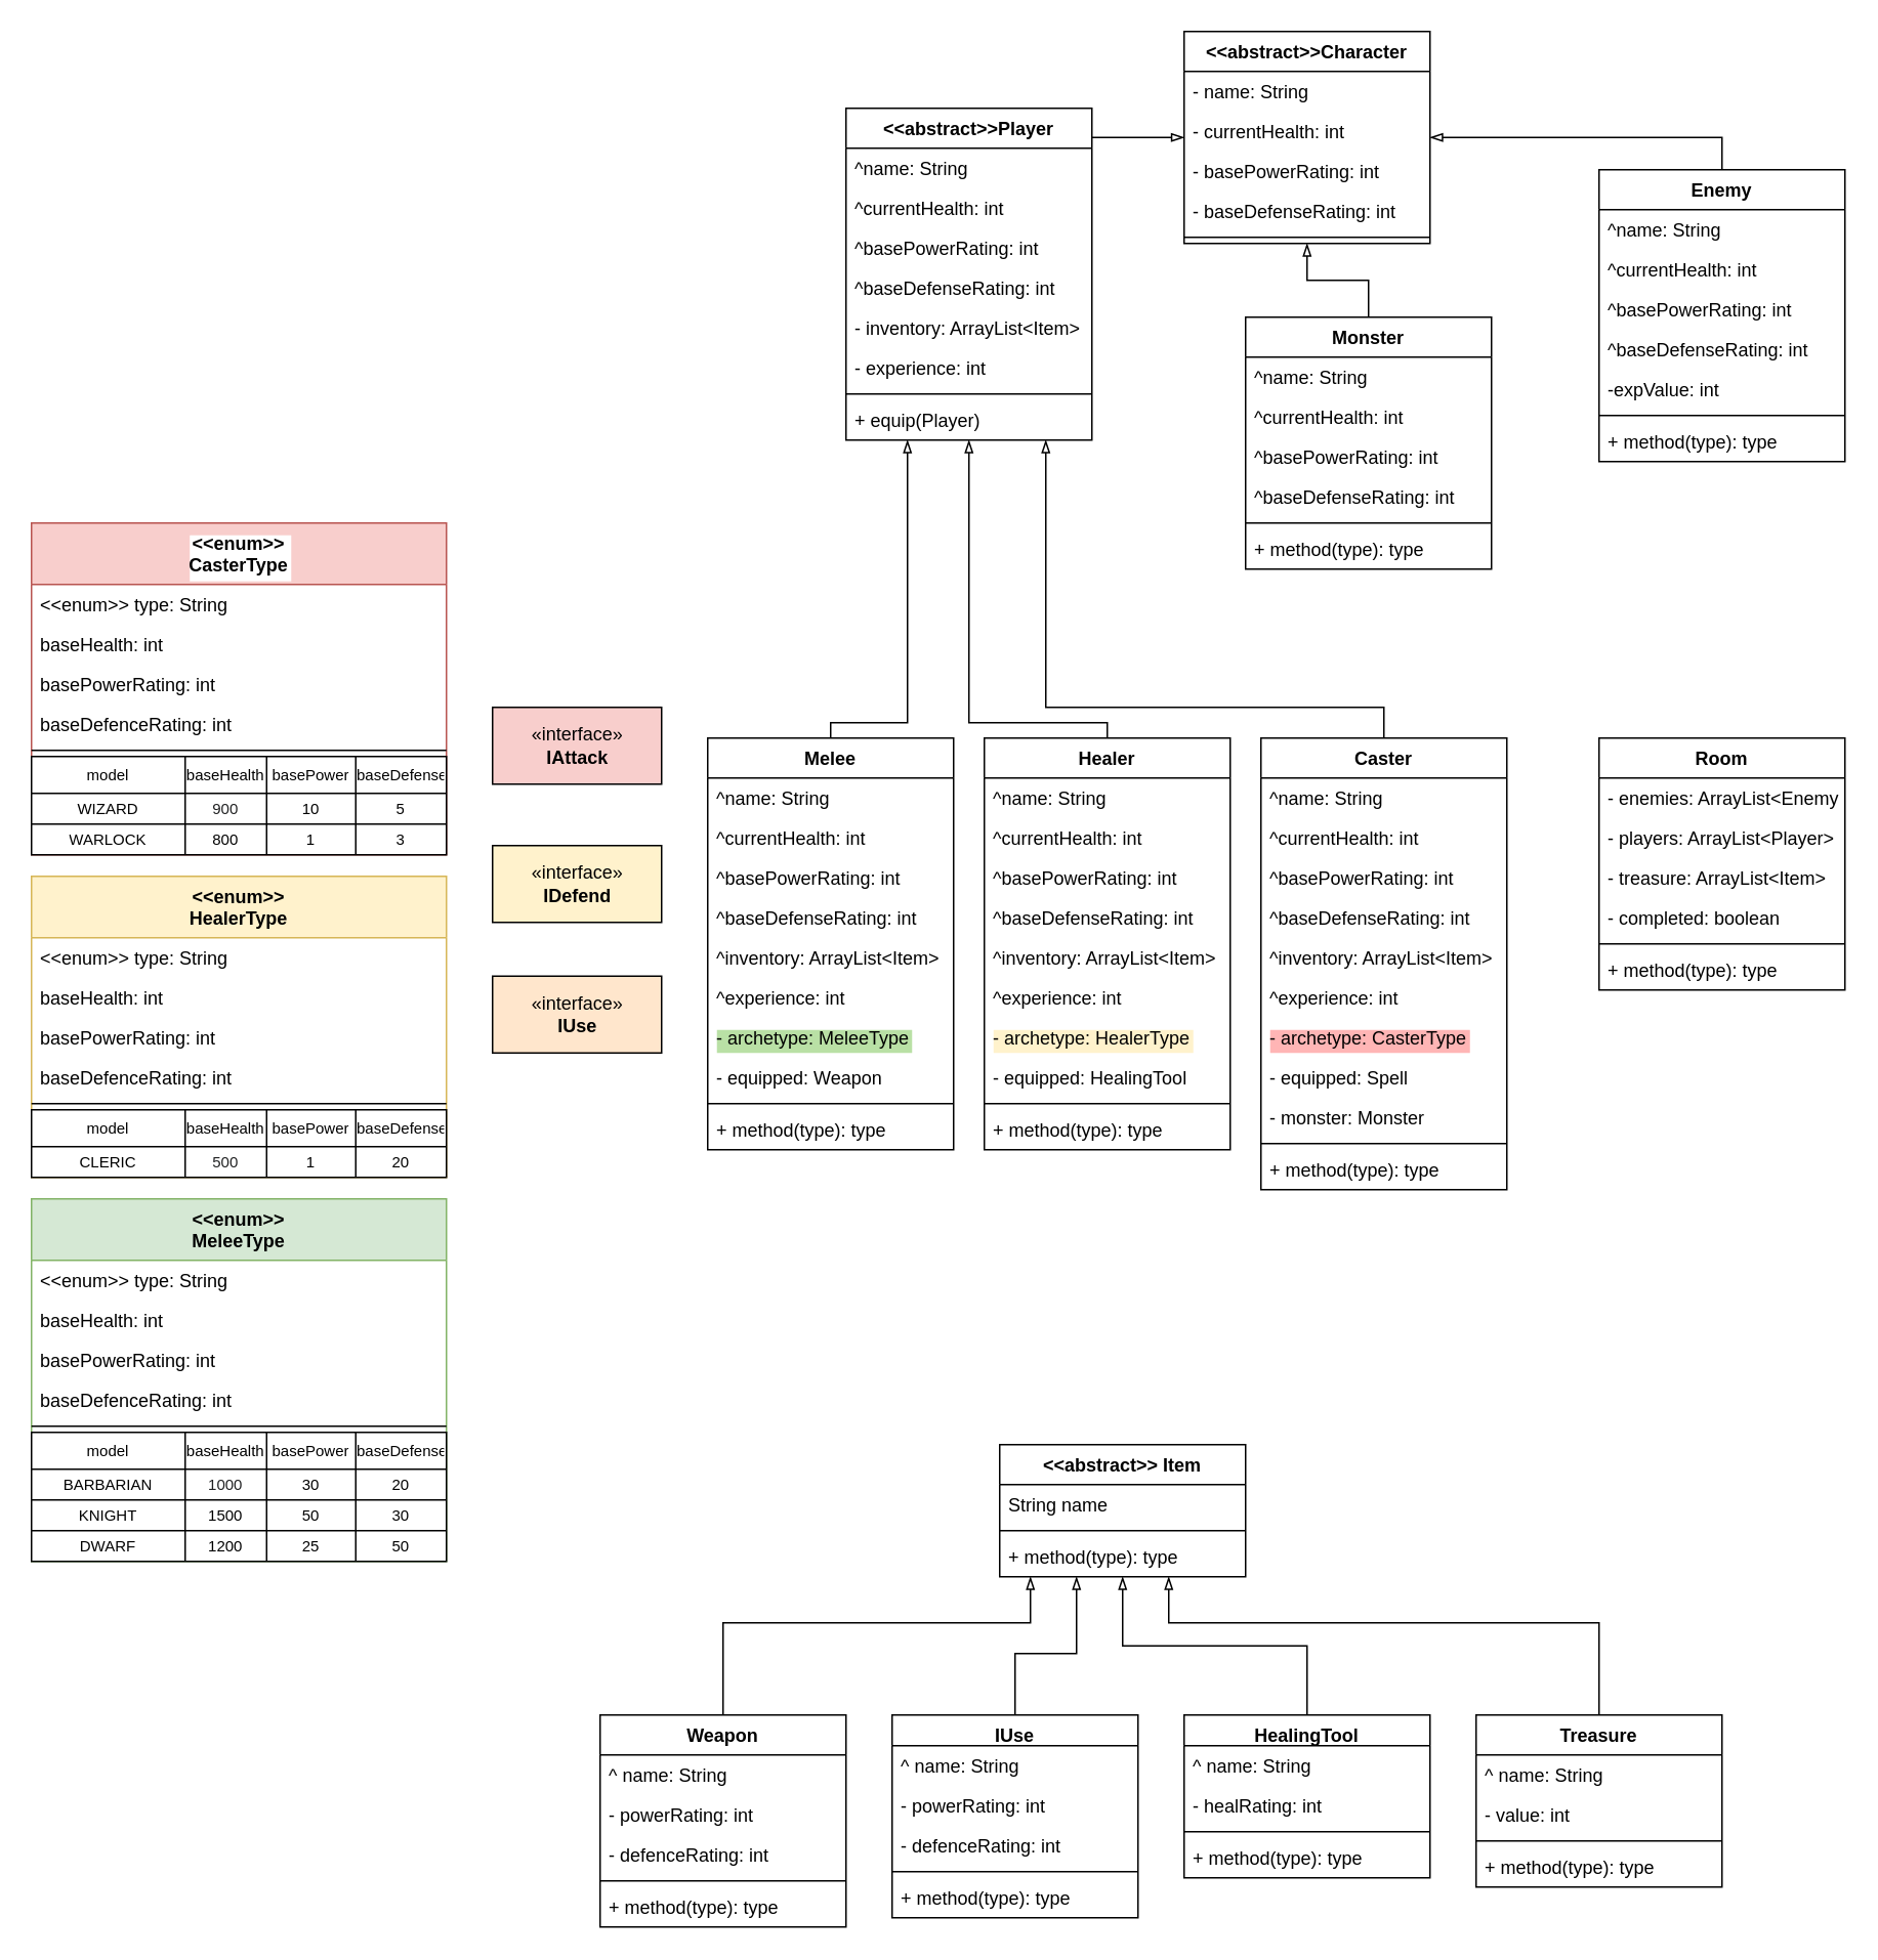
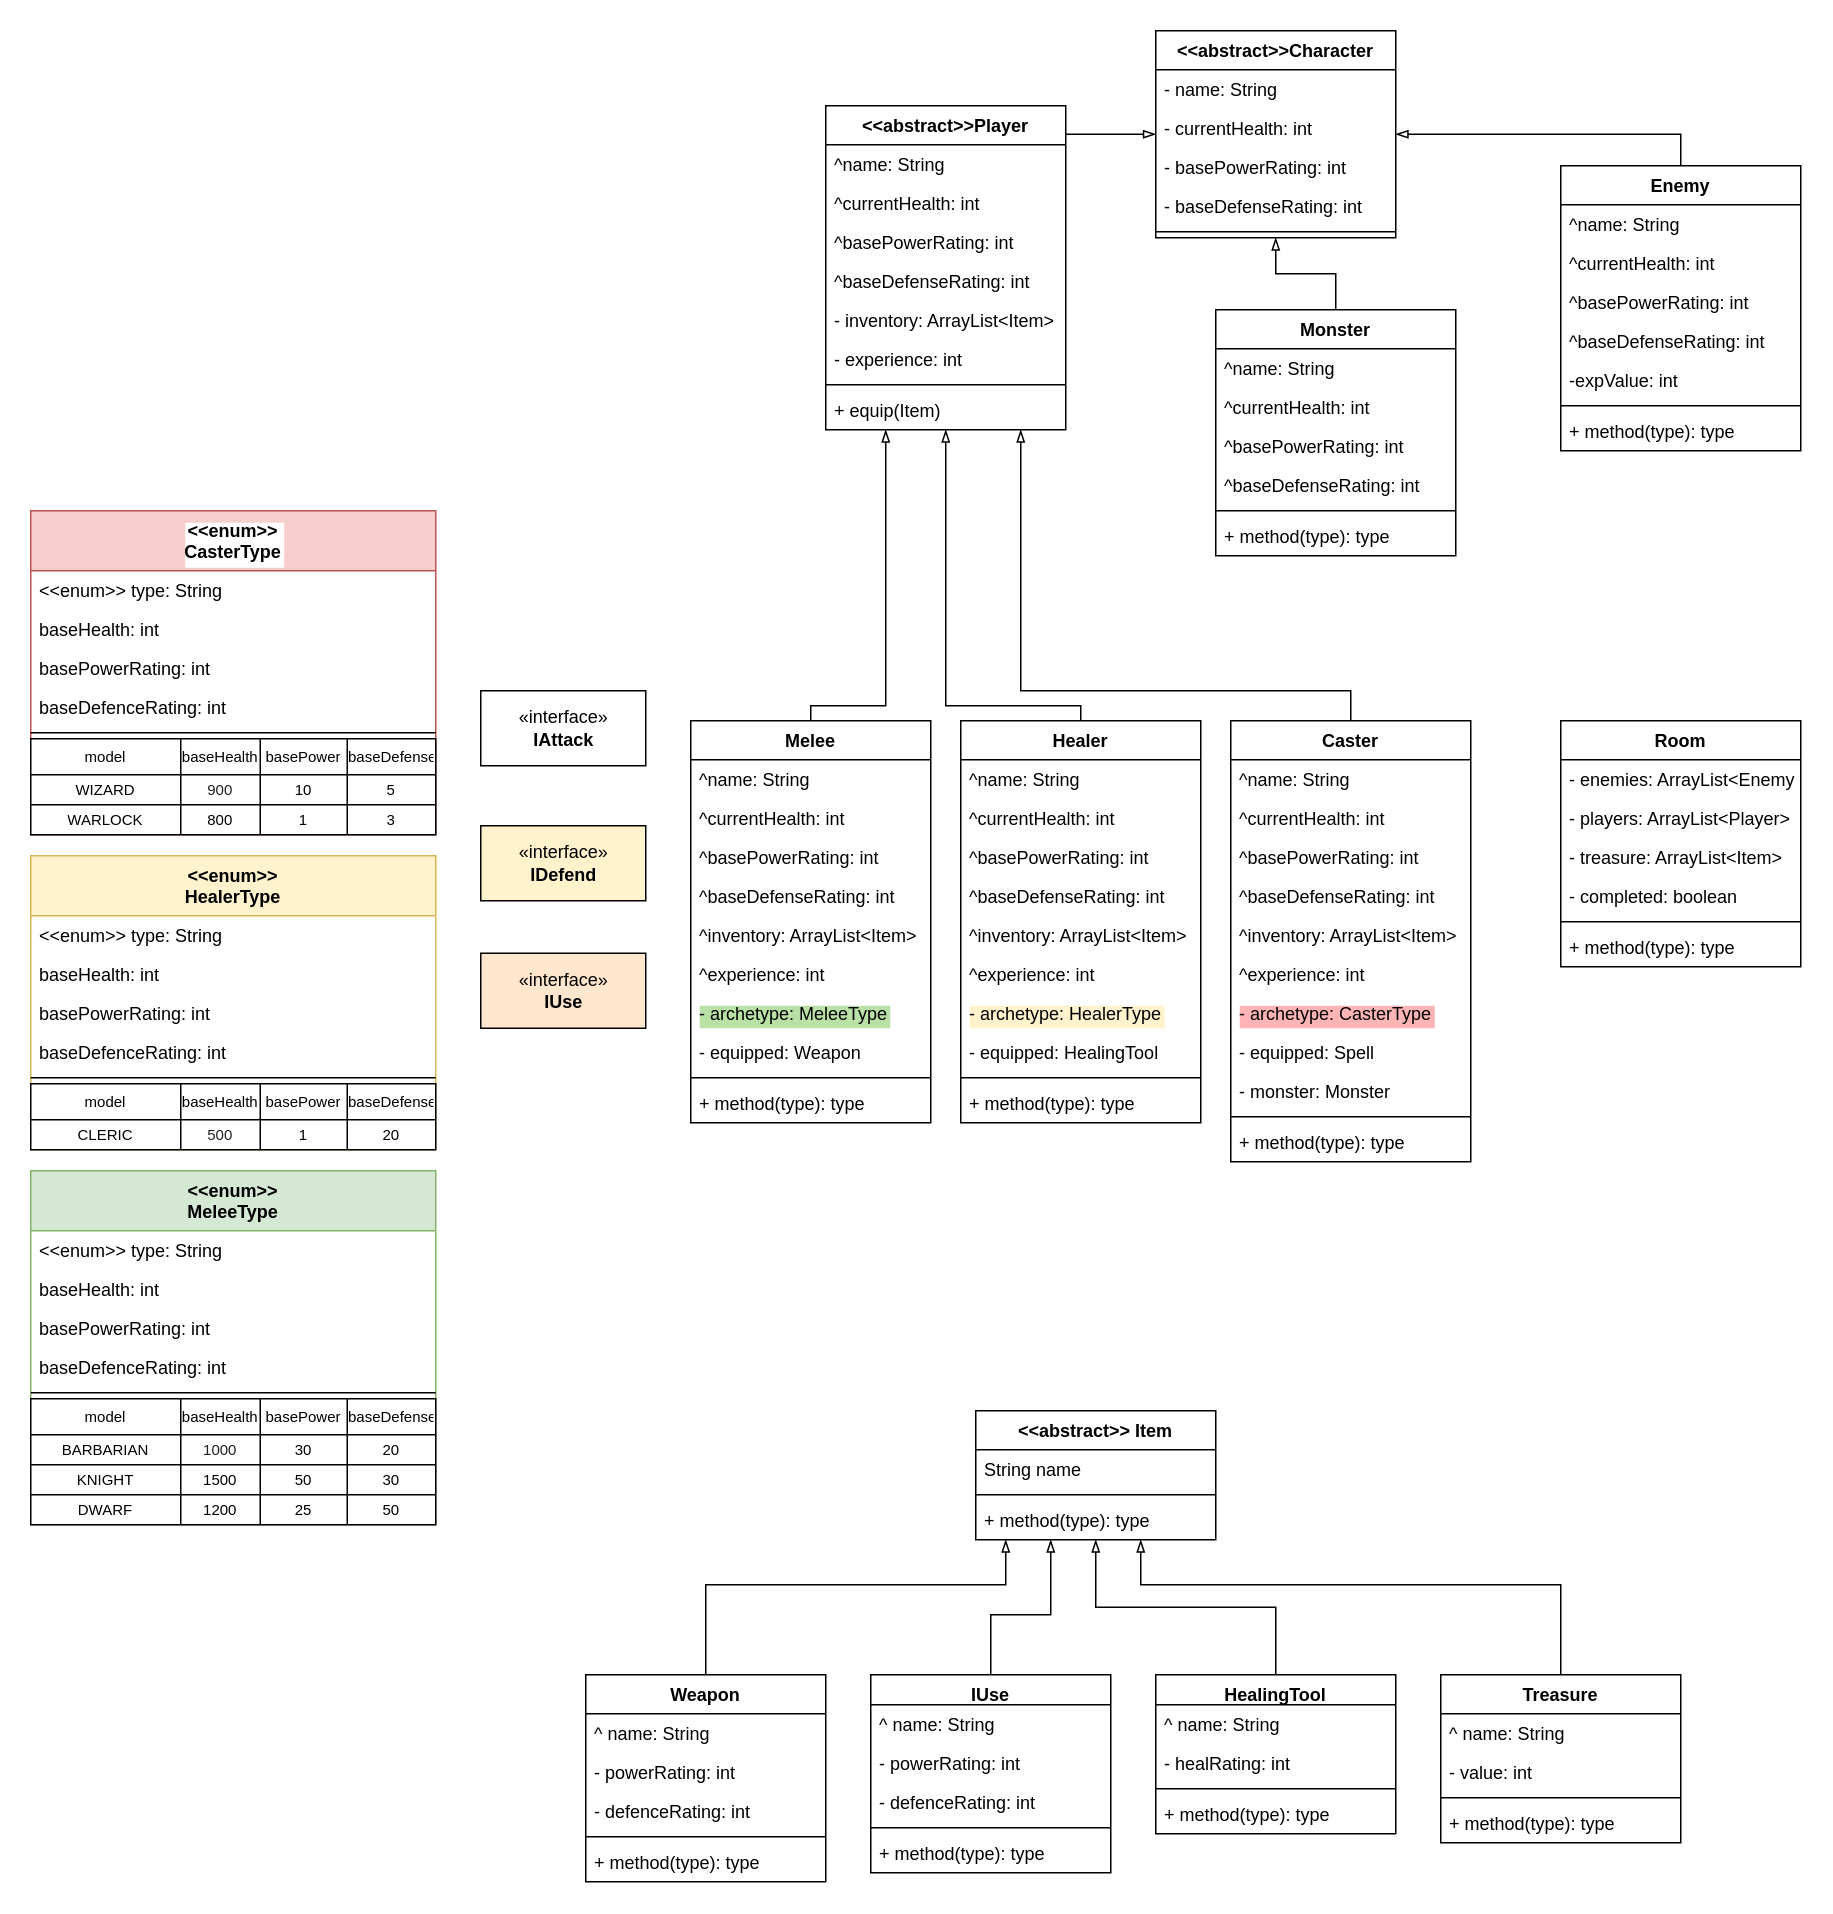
- <mxCell id="11" value="+ equip(Player)" style="text;strokeColor=none;fillColor=none;align=left;verticalAlign=top;spacingLeft=4;spacingRight=4;overflow=hidden;rotatable=0;points=[[0,0.5],[1,0.5]];portConstraint=eastwest;" parent="3" vertex="1"><mxGeometry y="190" width="160" height="26" as="geometry" /></mxCell>
+ <mxCell id="11" value="+ equip(Item)" style="text;strokeColor=none;fillColor=none;align=left;verticalAlign=top;spacingLeft=4;spacingRight=4;overflow=hidden;rotatable=0;points=[[0,0.5],[1,0.5]];portConstraint=eastwest;" parent="3" vertex="1"><mxGeometry y="190" width="160" height="26" as="geometry" /></mxCell>
- <mxCell id="81" value="«interface»&lt;br&gt;&lt;b&gt;IAttack&lt;/b&gt;" style="html=1;fillColor=#f8cecc;" parent="1" vertex="1"><mxGeometry x="320" y="460" width="110" height="50" as="geometry" /></mxCell>
+ <mxCell id="81" value="«interface»&lt;br&gt;&lt;b&gt;IAttack&lt;/b&gt;" style="html=1;" parent="1" vertex="1"><mxGeometry x="320" y="460" width="110" height="50" as="geometry" /></mxCell>
